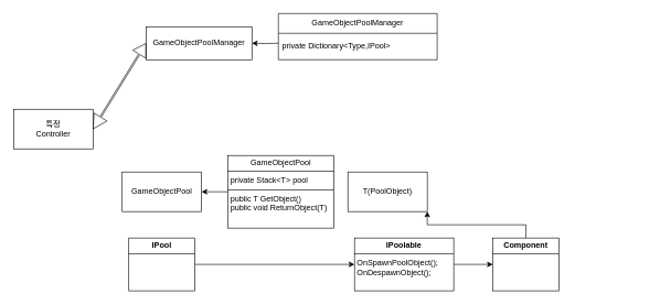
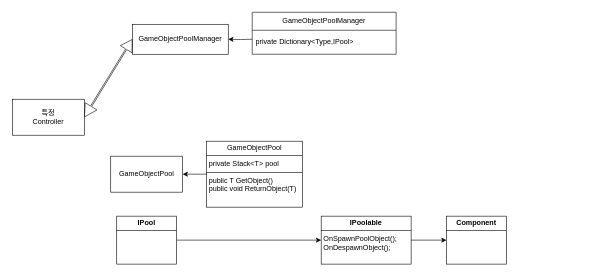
- <mxCell id="16" value="T(PoolObject)" style="rounded=0;whiteSpace=wrap;html=1;" vertex="1" parent="15"><mxGeometry y="25" width="120" height="60" as="geometry" /></mxCell>
- <mxCell id="19" style="edgeStyle=orthogonalEdgeStyle;rounded=0;orthogonalLoop=1;jettySize=auto;html=1;exitX=0.5;exitY=0;exitDx=0;exitDy=0;entryX=1;entryY=1;entryDx=0;entryDy=0;" edge="1" parent="15" source="20" target="16"><mxGeometry relative="1" as="geometry" /></mxCell>
